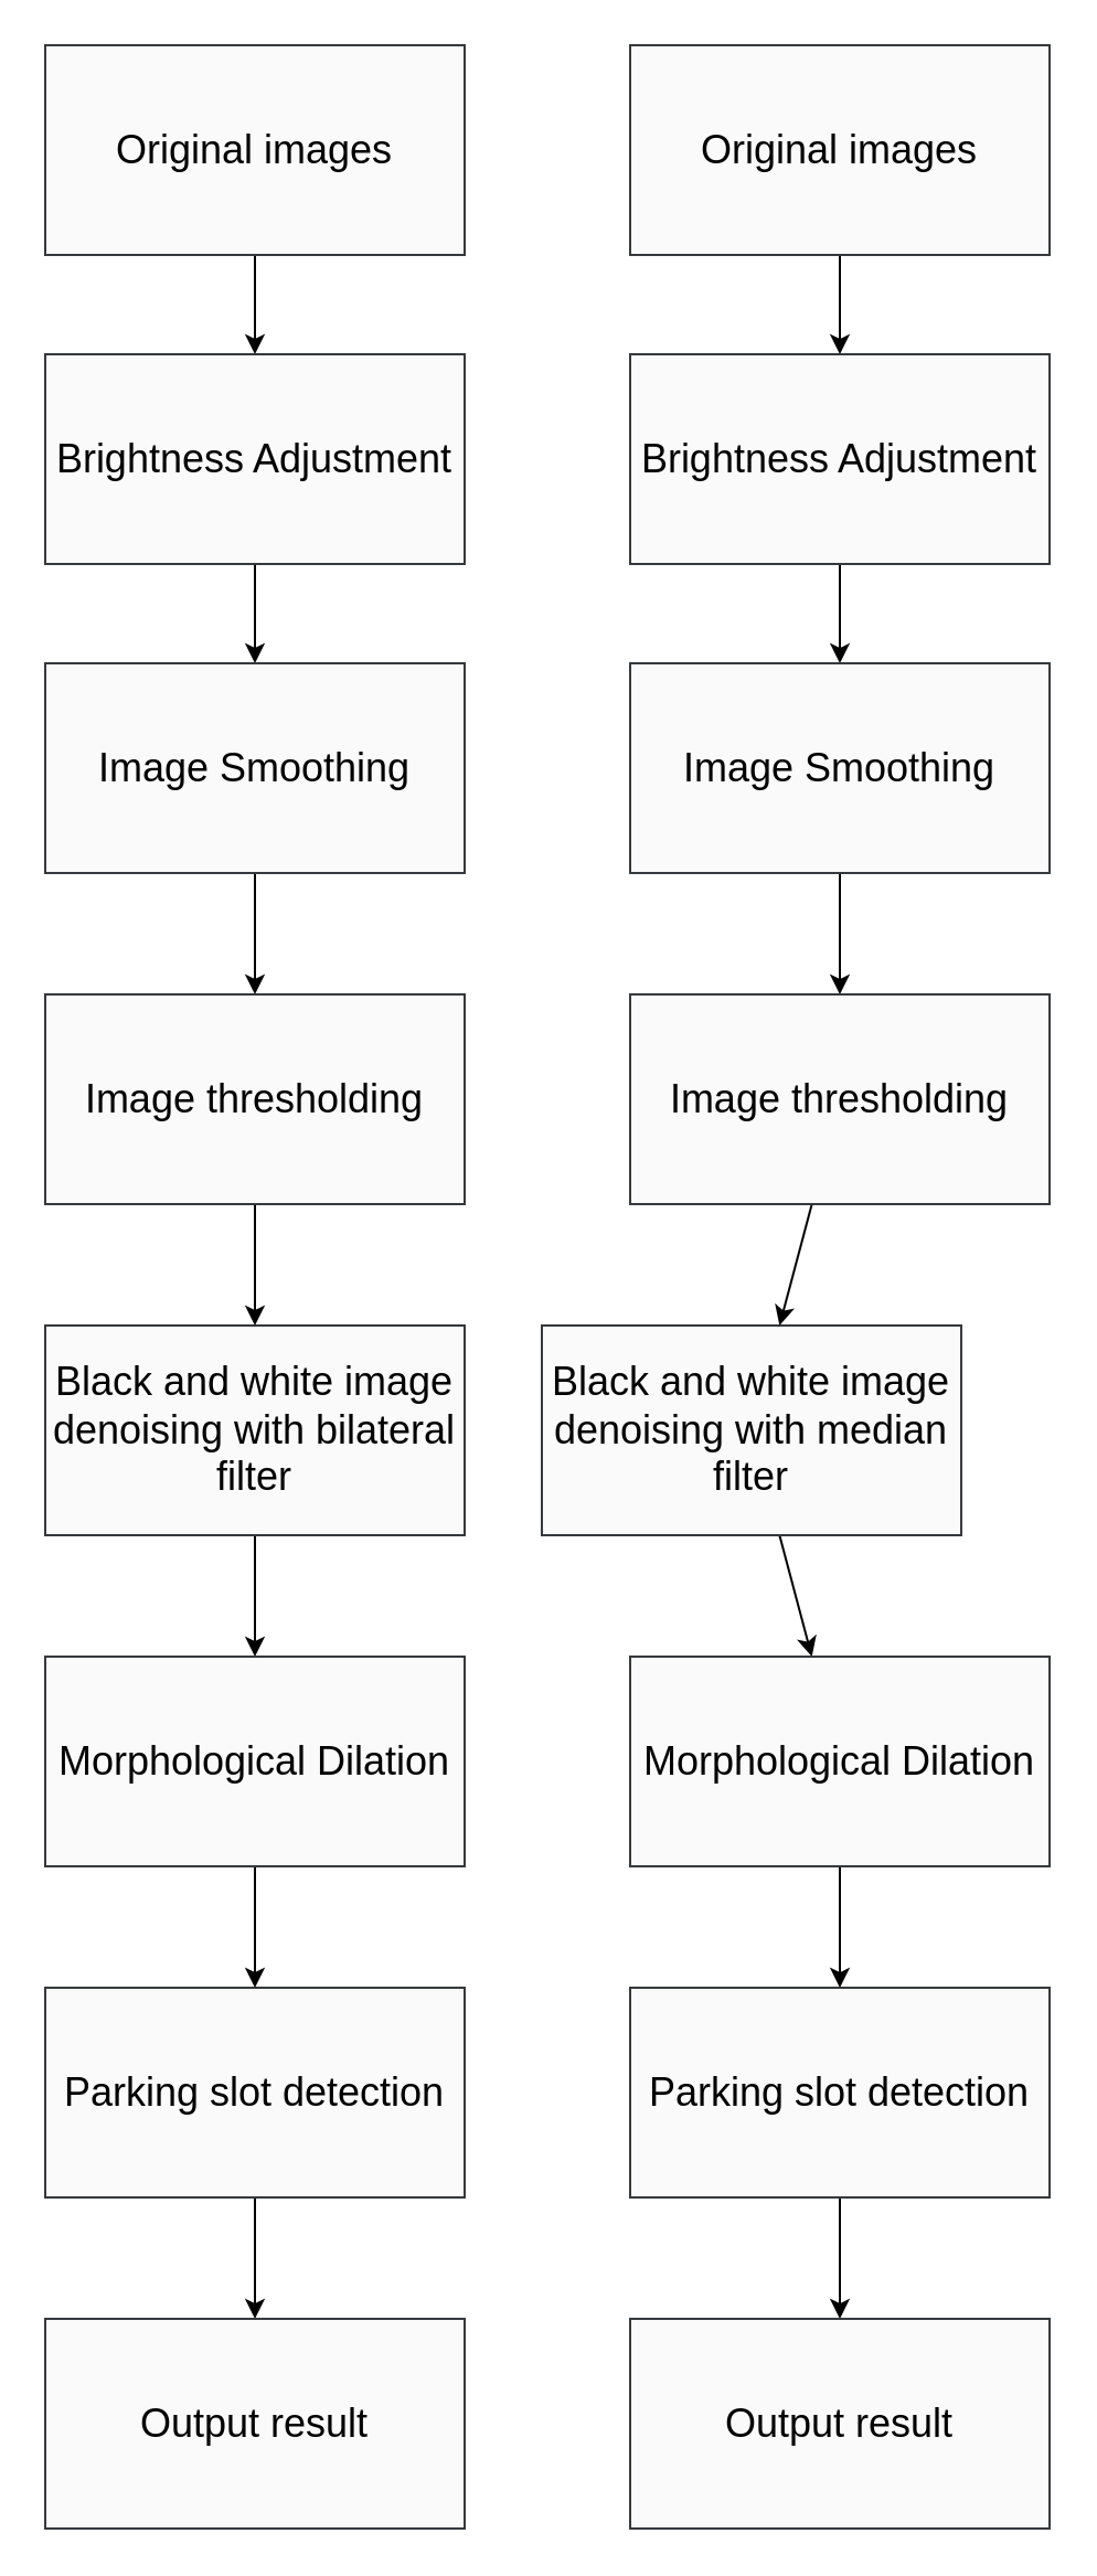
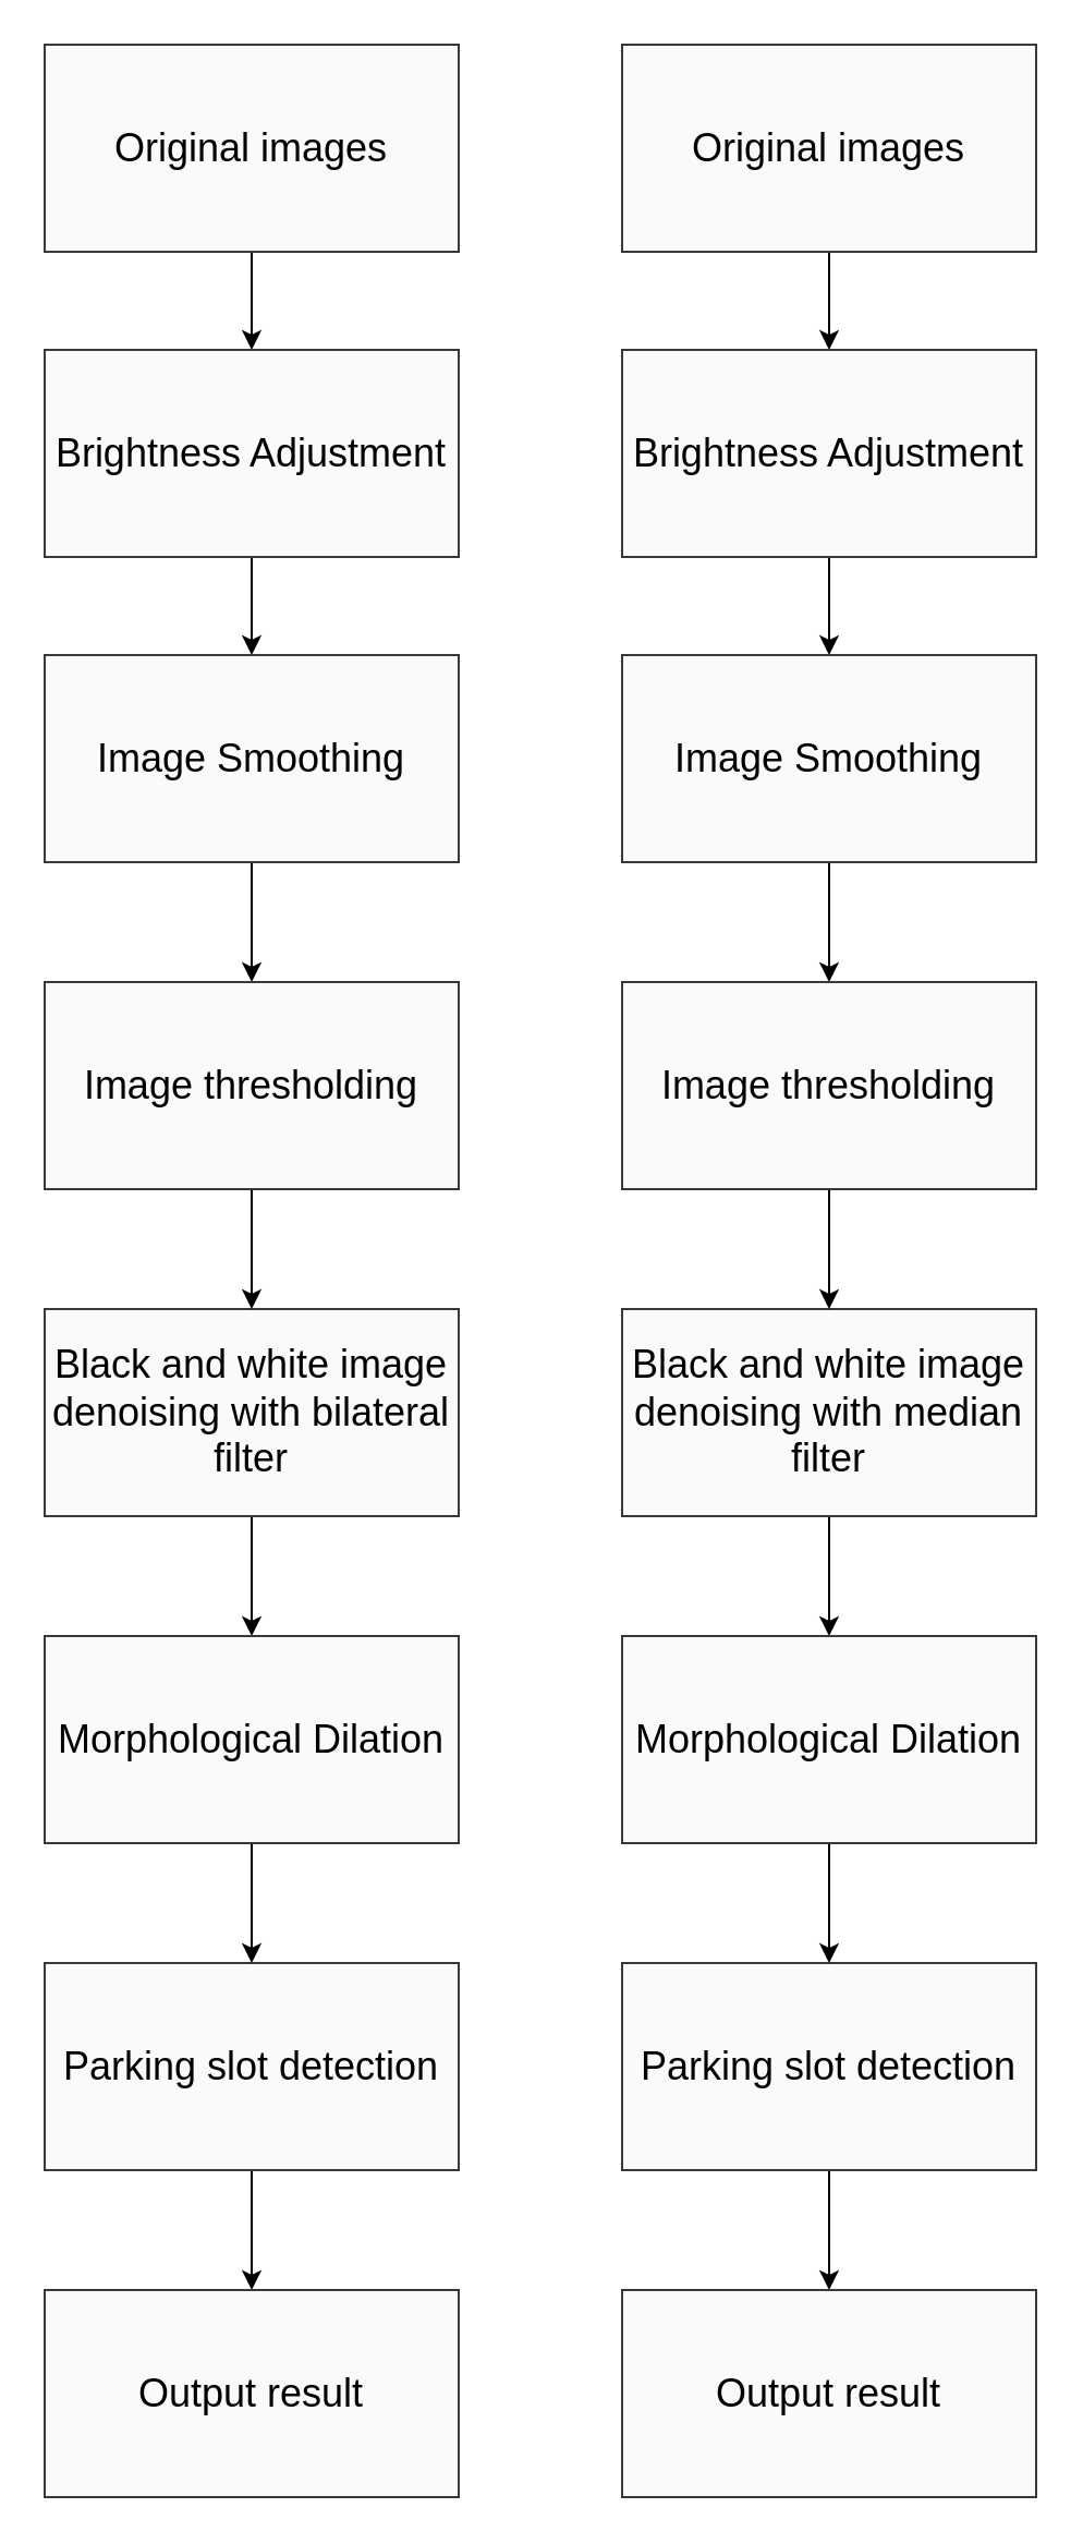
- <mxCell id="24" value="&lt;span style=&quot;font-size: 18px;&quot;&gt;Black and white image denoising with median filter&lt;/span&gt;" style="rounded=1;arcSize=0;labelBackgroundColor=none;labelBorderColor=none;whiteSpace=wrap;html=1;fillColor=#fafafa;strokeColor=#36393d;fontColor=#000000;align=center;" vertex="1" parent="1"><mxGeometry x="245" y="600" width="190" height="95" as="geometry" /></mxCell>
+ <mxCell id="24" value="&lt;span style=&quot;font-size: 18px;&quot;&gt;Black and white image denoising with median filter&lt;/span&gt;" style="rounded=1;arcSize=0;labelBackgroundColor=none;labelBorderColor=none;whiteSpace=wrap;html=1;fillColor=#fafafa;strokeColor=#36393d;fontColor=#000000;align=center;" vertex="1" parent="1"><mxGeometry x="285" y="600" width="190" height="95" as="geometry" /></mxCell>
